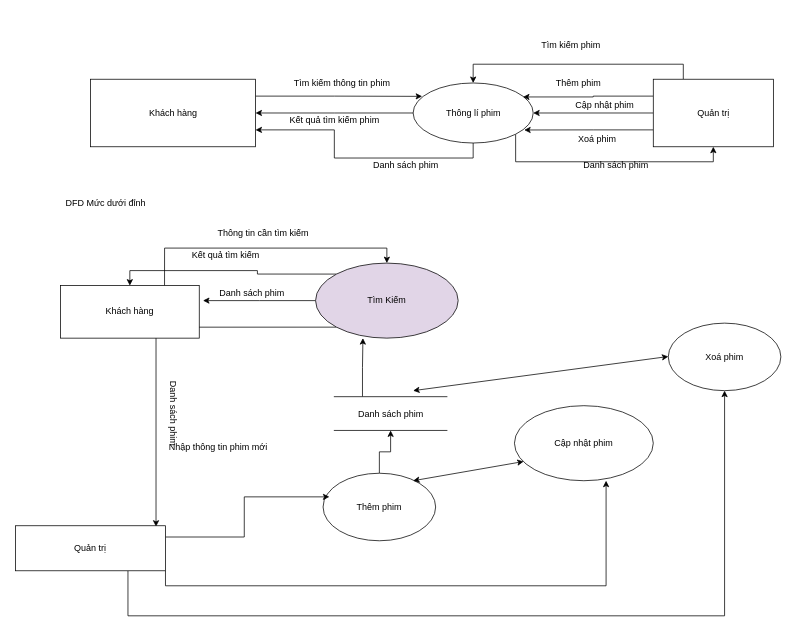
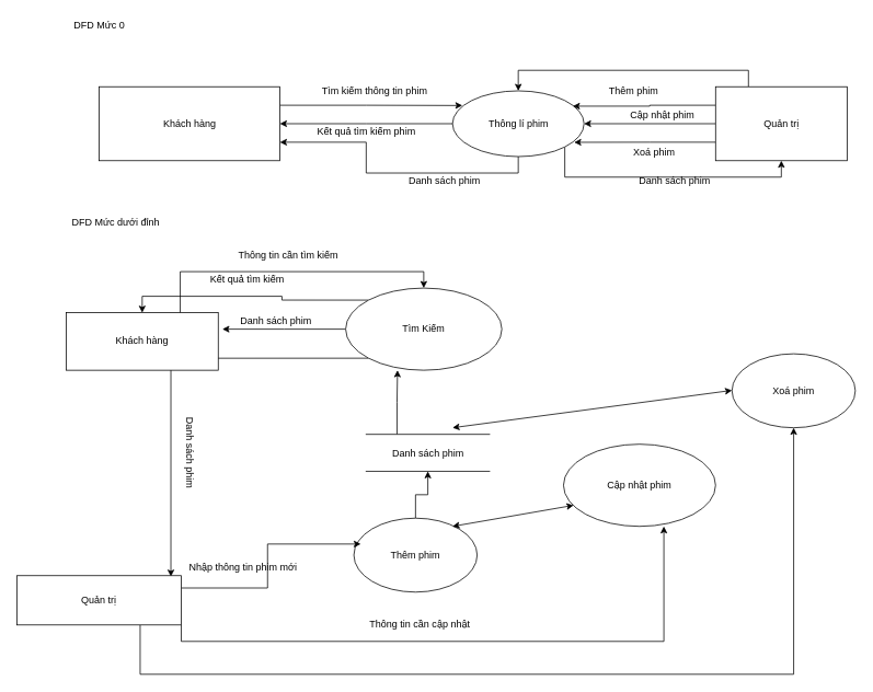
+ <mxCell id="19" value="DFD Mức 0" style="text;html=1;align=center;verticalAlign=middle;resizable=0;points=[];autosize=1;" parent="1" vertex="1"><mxGeometry x="80" y="20" width="80" height="20" as="geometry" /></mxCell>
- <mxCell id="21" value="Tìm kiếm phim" style="text;html=1;align=center;verticalAlign=middle;resizable=0;points=[];autosize=1;" parent="1" vertex="1"><mxGeometry x="715" y="50" width="90" height="20" as="geometry" /></mxCell>
- <mxCell id="26" value="Tìm Kiếm" style="ellipse;whiteSpace=wrap;html=1;fillColor=#e1d5e7;" parent="1" vertex="1"><mxGeometry x="420" y="350" width="190" height="100" as="geometry" /></mxCell>
+ <mxCell id="26" value="Tìm Kiếm" style="ellipse;whiteSpace=wrap;html=1;" parent="1" vertex="1"><mxGeometry x="420" y="350" width="190" height="100" as="geometry" /></mxCell>
- <mxCell id="43" value="Nhập thông tin phim mới" style="text;html=1;align=center;verticalAlign=middle;resizable=0;points=[];autosize=1;" parent="1" vertex="1"><mxGeometry x="215" y="585" width="150" height="20" as="geometry" /></mxCell>
+ <mxCell id="43" value="Nhập thông tin phim mới" style="text;html=1;align=center;verticalAlign=middle;resizable=0;points=[];autosize=1;" parent="1" vertex="1"><mxGeometry x="220" y="680" width="150" height="20" as="geometry" /></mxCell>
+ <mxCell id="44" value="Thông tin cần cập nhật" style="text;html=1;align=center;verticalAlign=middle;resizable=0;points=[];autosize=1;" parent="1" vertex="1"><mxGeometry x="440" y="750" width="140" height="20" as="geometry" /></mxCell>
